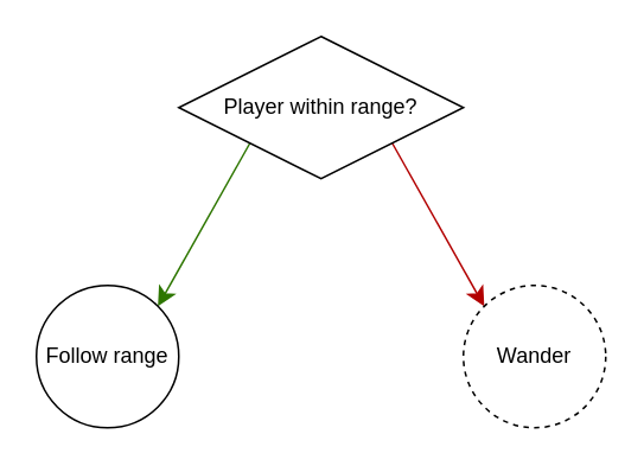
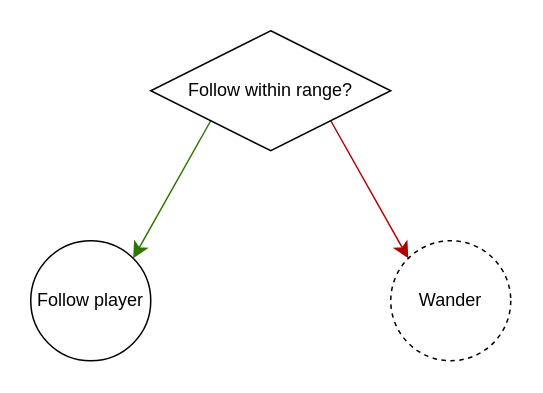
- <mxCell id="5" value="Player within range?" style="rhombus;whiteSpace=wrap;html=1;" parent="1" vertex="1"><mxGeometry x="100" y="20" width="160" height="80" as="geometry" /></mxCell>
+ <mxCell id="5" value="Follow within range?" style="rhombus;whiteSpace=wrap;html=1;" parent="1" vertex="1"><mxGeometry x="100" y="20" width="160" height="80" as="geometry" /></mxCell>
- <mxCell id="6" value="Follow range" style="ellipse;whiteSpace=wrap;html=1;aspect=fixed;" parent="1" vertex="1"><mxGeometry x="20" y="160" width="80" height="80" as="geometry" /></mxCell>
+ <mxCell id="6" value="Follow player" style="ellipse;whiteSpace=wrap;html=1;aspect=fixed;" parent="1" vertex="1"><mxGeometry x="20" y="160" width="80" height="80" as="geometry" /></mxCell>
